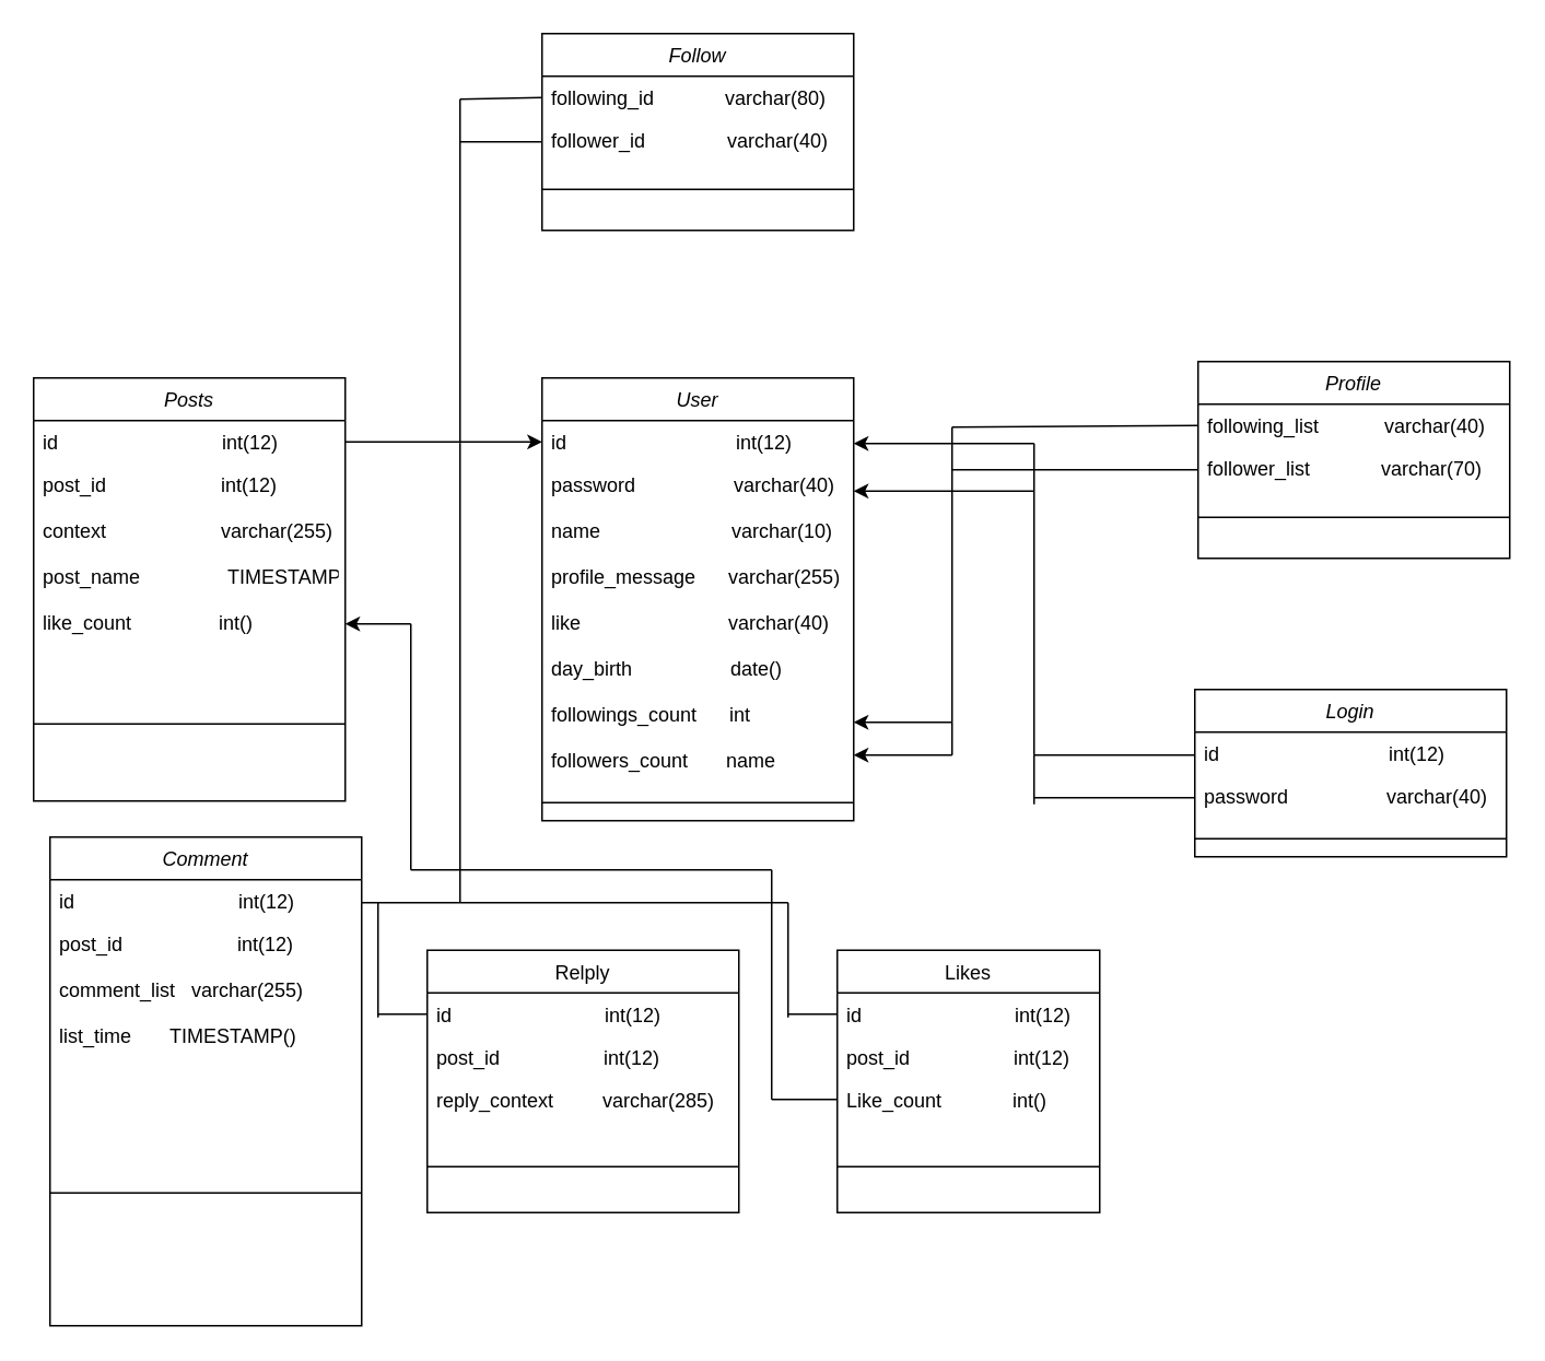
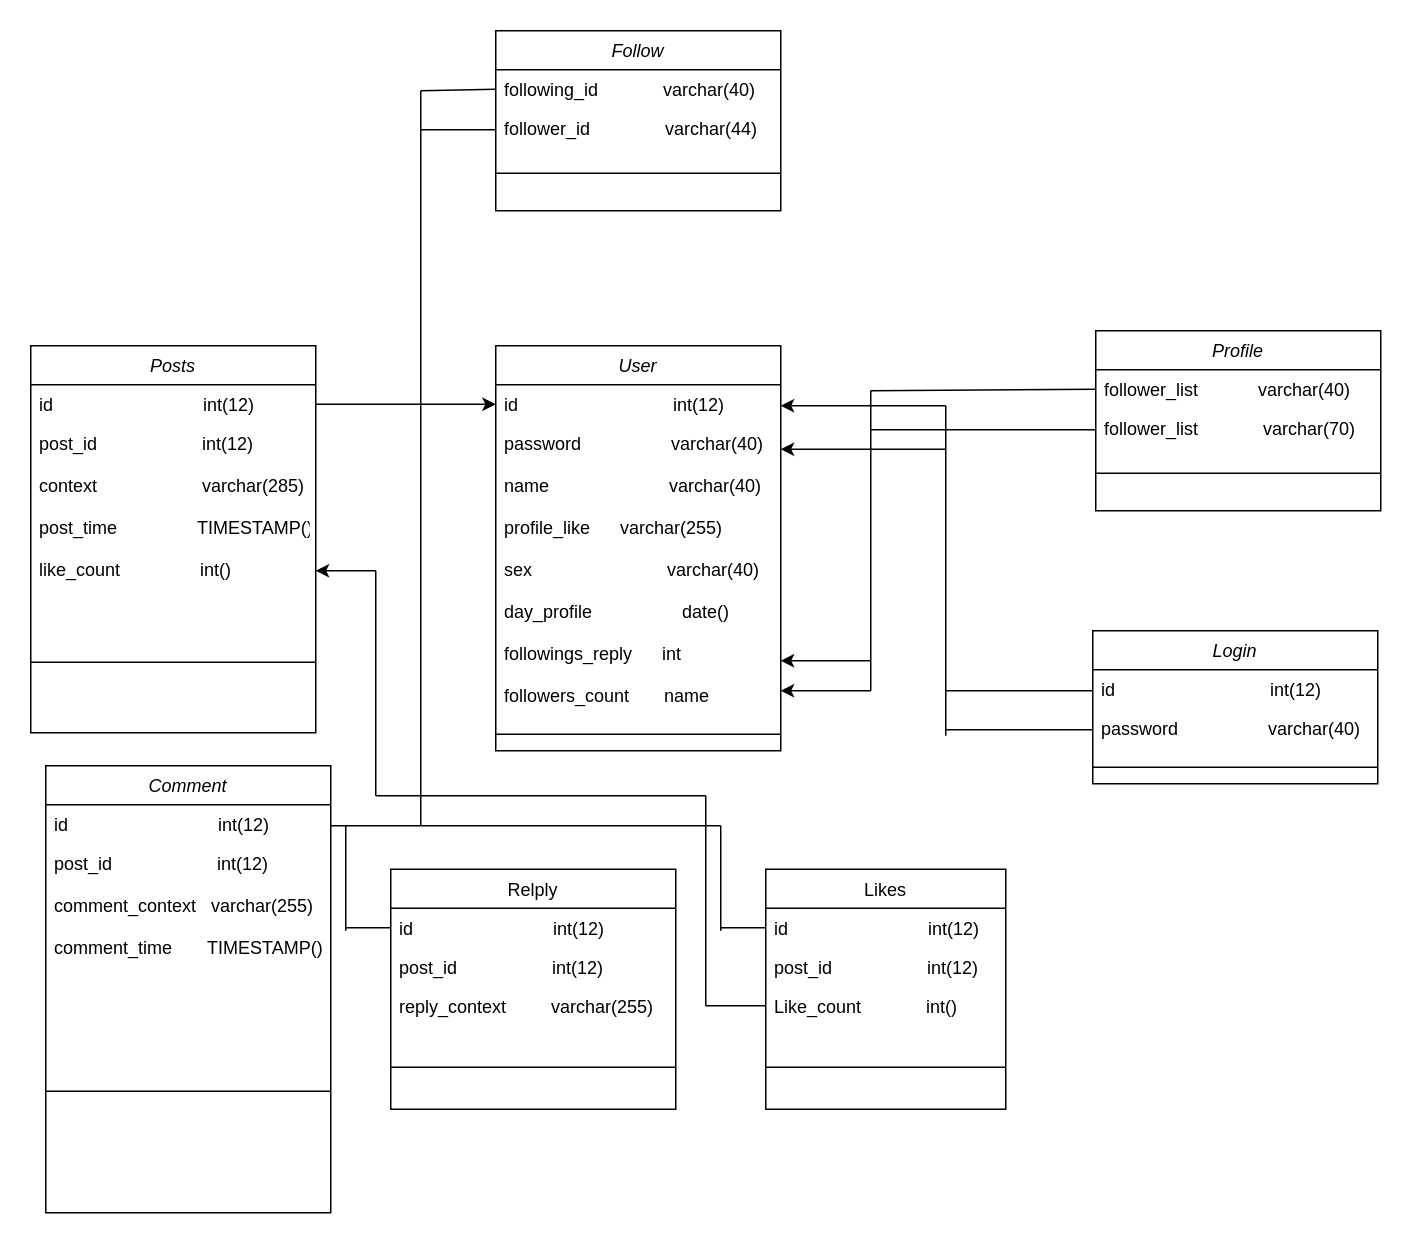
- <mxCell id="26" value="following_id             varchar(80)" style="text;align=left;verticalAlign=top;spacingLeft=4;spacingRight=4;overflow=hidden;rotatable=0;points=[[0,0.5],[1,0.5]];portConstraint=eastwest;" vertex="1" parent="25"><mxGeometry y="26" width="190" height="26" as="geometry" /></mxCell>
+ <mxCell id="26" value="following_id             varchar(40)" style="text;align=left;verticalAlign=top;spacingLeft=4;spacingRight=4;overflow=hidden;rotatable=0;points=[[0,0.5],[1,0.5]];portConstraint=eastwest;" vertex="1" parent="25"><mxGeometry y="26" width="190" height="26" as="geometry" /></mxCell>
- <mxCell id="27" value="follower_id               varchar(40)" style="text;align=left;verticalAlign=top;spacingLeft=4;spacingRight=4;overflow=hidden;rotatable=0;points=[[0,0.5],[1,0.5]];portConstraint=eastwest;rounded=0;shadow=0;html=0;" vertex="1" parent="25"><mxGeometry y="52" width="190" height="28" as="geometry" /></mxCell>
+ <mxCell id="27" value="follower_id               varchar(44)" style="text;align=left;verticalAlign=top;spacingLeft=4;spacingRight=4;overflow=hidden;rotatable=0;points=[[0,0.5],[1,0.5]];portConstraint=eastwest;rounded=0;shadow=0;html=0;" vertex="1" parent="25"><mxGeometry y="52" width="190" height="28" as="geometry" /></mxCell>
- <mxCell id="22" value="following_list            varchar(40)" style="text;align=left;verticalAlign=top;spacingLeft=4;spacingRight=4;overflow=hidden;rotatable=0;points=[[0,0.5],[1,0.5]];portConstraint=eastwest;" vertex="1" parent="21"><mxGeometry y="26" width="190" height="26" as="geometry" /></mxCell>
+ <mxCell id="22" value="follower_list            varchar(40)" style="text;align=left;verticalAlign=top;spacingLeft=4;spacingRight=4;overflow=hidden;rotatable=0;points=[[0,0.5],[1,0.5]];portConstraint=eastwest;" vertex="1" parent="21"><mxGeometry y="26" width="190" height="26" as="geometry" /></mxCell>
- <mxCell id="32" value="context                     varchar(255)" style="text;align=left;verticalAlign=top;spacingLeft=4;spacingRight=4;overflow=hidden;rotatable=0;points=[[0,0.5],[1,0.5]];portConstraint=eastwest;rounded=0;shadow=0;html=0;" vertex="1" parent="29"><mxGeometry y="80" width="190" height="28" as="geometry" /></mxCell>
+ <mxCell id="32" value="context                     varchar(285)" style="text;align=left;verticalAlign=top;spacingLeft=4;spacingRight=4;overflow=hidden;rotatable=0;points=[[0,0.5],[1,0.5]];portConstraint=eastwest;rounded=0;shadow=0;html=0;" vertex="1" parent="29"><mxGeometry y="80" width="190" height="28" as="geometry" /></mxCell>
- <mxCell id="5" value="name                        varchar(10)" style="text;align=left;verticalAlign=top;spacingLeft=4;spacingRight=4;overflow=hidden;rotatable=0;points=[[0,0.5],[1,0.5]];portConstraint=eastwest;rounded=0;shadow=0;html=0;" vertex="1" parent="2"><mxGeometry y="80" width="190" height="28" as="geometry" /></mxCell>
+ <mxCell id="5" value="name                        varchar(40)" style="text;align=left;verticalAlign=top;spacingLeft=4;spacingRight=4;overflow=hidden;rotatable=0;points=[[0,0.5],[1,0.5]];portConstraint=eastwest;rounded=0;shadow=0;html=0;" vertex="1" parent="2"><mxGeometry y="80" width="190" height="28" as="geometry" /></mxCell>
- <mxCell id="33" value="post_name                TIMESTAMP()" style="text;align=left;verticalAlign=top;spacingLeft=4;spacingRight=4;overflow=hidden;rotatable=0;points=[[0,0.5],[1,0.5]];portConstraint=eastwest;rounded=0;shadow=0;html=0;" vertex="1" parent="29"><mxGeometry y="108" width="190" height="28" as="geometry" /></mxCell>
+ <mxCell id="33" value="post_time                TIMESTAMP()" style="text;align=left;verticalAlign=top;spacingLeft=4;spacingRight=4;overflow=hidden;rotatable=0;points=[[0,0.5],[1,0.5]];portConstraint=eastwest;rounded=0;shadow=0;html=0;" vertex="1" parent="29"><mxGeometry y="108" width="190" height="28" as="geometry" /></mxCell>
- <mxCell id="6" value="profile_message      varchar(255)" style="text;align=left;verticalAlign=top;spacingLeft=4;spacingRight=4;overflow=hidden;rotatable=0;points=[[0,0.5],[1,0.5]];portConstraint=eastwest;rounded=0;shadow=0;html=0;" vertex="1" parent="2"><mxGeometry y="108" width="190" height="28" as="geometry" /></mxCell>
+ <mxCell id="6" value="profile_like      varchar(255)" style="text;align=left;verticalAlign=top;spacingLeft=4;spacingRight=4;overflow=hidden;rotatable=0;points=[[0,0.5],[1,0.5]];portConstraint=eastwest;rounded=0;shadow=0;html=0;" vertex="1" parent="2"><mxGeometry y="108" width="190" height="28" as="geometry" /></mxCell>
- <mxCell id="7" value="like                           varchar(40)" style="text;align=left;verticalAlign=top;spacingLeft=4;spacingRight=4;overflow=hidden;rotatable=0;points=[[0,0.5],[1,0.5]];portConstraint=eastwest;rounded=0;shadow=0;html=0;" vertex="1" parent="2"><mxGeometry y="136" width="190" height="28" as="geometry" /></mxCell>
+ <mxCell id="7" value="sex                           varchar(40)" style="text;align=left;verticalAlign=top;spacingLeft=4;spacingRight=4;overflow=hidden;rotatable=0;points=[[0,0.5],[1,0.5]];portConstraint=eastwest;rounded=0;shadow=0;html=0;" vertex="1" parent="2"><mxGeometry y="136" width="190" height="28" as="geometry" /></mxCell>
- <mxCell id="8" value="day_birth                  date()" style="text;align=left;verticalAlign=top;spacingLeft=4;spacingRight=4;overflow=hidden;rotatable=0;points=[[0,0.5],[1,0.5]];portConstraint=eastwest;rounded=0;shadow=0;html=0;" vertex="1" parent="2"><mxGeometry y="164" width="190" height="28" as="geometry" /></mxCell>
+ <mxCell id="8" value="day_profile                  date()" style="text;align=left;verticalAlign=top;spacingLeft=4;spacingRight=4;overflow=hidden;rotatable=0;points=[[0,0.5],[1,0.5]];portConstraint=eastwest;rounded=0;shadow=0;html=0;" vertex="1" parent="2"><mxGeometry y="164" width="190" height="28" as="geometry" /></mxCell>
- <mxCell id="9" value="followings_count      int" style="text;align=left;verticalAlign=top;spacingLeft=4;spacingRight=4;overflow=hidden;rotatable=0;points=[[0,0.5],[1,0.5]];portConstraint=eastwest;rounded=0;shadow=0;html=0;" vertex="1" parent="2"><mxGeometry y="192" width="190" height="28" as="geometry" /></mxCell>
+ <mxCell id="9" value="followings_reply      int" style="text;align=left;verticalAlign=top;spacingLeft=4;spacingRight=4;overflow=hidden;rotatable=0;points=[[0,0.5],[1,0.5]];portConstraint=eastwest;rounded=0;shadow=0;html=0;" vertex="1" parent="2"><mxGeometry y="192" width="190" height="28" as="geometry" /></mxCell>
- <mxCell id="39" value="comment_list   varchar(255)" style="text;align=left;verticalAlign=top;spacingLeft=4;spacingRight=4;overflow=hidden;rotatable=0;points=[[0,0.5],[1,0.5]];portConstraint=eastwest;rounded=0;shadow=0;html=0;" vertex="1" parent="36"><mxGeometry y="80" width="190" height="28" as="geometry" /></mxCell>
+ <mxCell id="39" value="comment_context   varchar(255)" style="text;align=left;verticalAlign=top;spacingLeft=4;spacingRight=4;overflow=hidden;rotatable=0;points=[[0,0.5],[1,0.5]];portConstraint=eastwest;rounded=0;shadow=0;html=0;" vertex="1" parent="36"><mxGeometry y="80" width="190" height="28" as="geometry" /></mxCell>
- <mxCell id="40" value="list_time       TIMESTAMP()" style="text;align=left;verticalAlign=top;spacingLeft=4;spacingRight=4;overflow=hidden;rotatable=0;points=[[0,0.5],[1,0.5]];portConstraint=eastwest;rounded=0;shadow=0;html=0;" vertex="1" parent="36"><mxGeometry y="108" width="190" height="28" as="geometry" /></mxCell>
+ <mxCell id="40" value="comment_time       TIMESTAMP()" style="text;align=left;verticalAlign=top;spacingLeft=4;spacingRight=4;overflow=hidden;rotatable=0;points=[[0,0.5],[1,0.5]];portConstraint=eastwest;rounded=0;shadow=0;html=0;" vertex="1" parent="36"><mxGeometry y="108" width="190" height="28" as="geometry" /></mxCell>
- <mxCell id="45" value="reply_context         varchar(285)" style="text;align=left;verticalAlign=top;spacingLeft=4;spacingRight=4;overflow=hidden;rotatable=0;points=[[0,0.5],[1,0.5]];portConstraint=eastwest;" vertex="1" parent="42"><mxGeometry y="78" width="190" height="26" as="geometry" /></mxCell>
+ <mxCell id="45" value="reply_context         varchar(255)" style="text;align=left;verticalAlign=top;spacingLeft=4;spacingRight=4;overflow=hidden;rotatable=0;points=[[0,0.5],[1,0.5]];portConstraint=eastwest;" vertex="1" parent="42"><mxGeometry y="78" width="190" height="26" as="geometry" /></mxCell>
